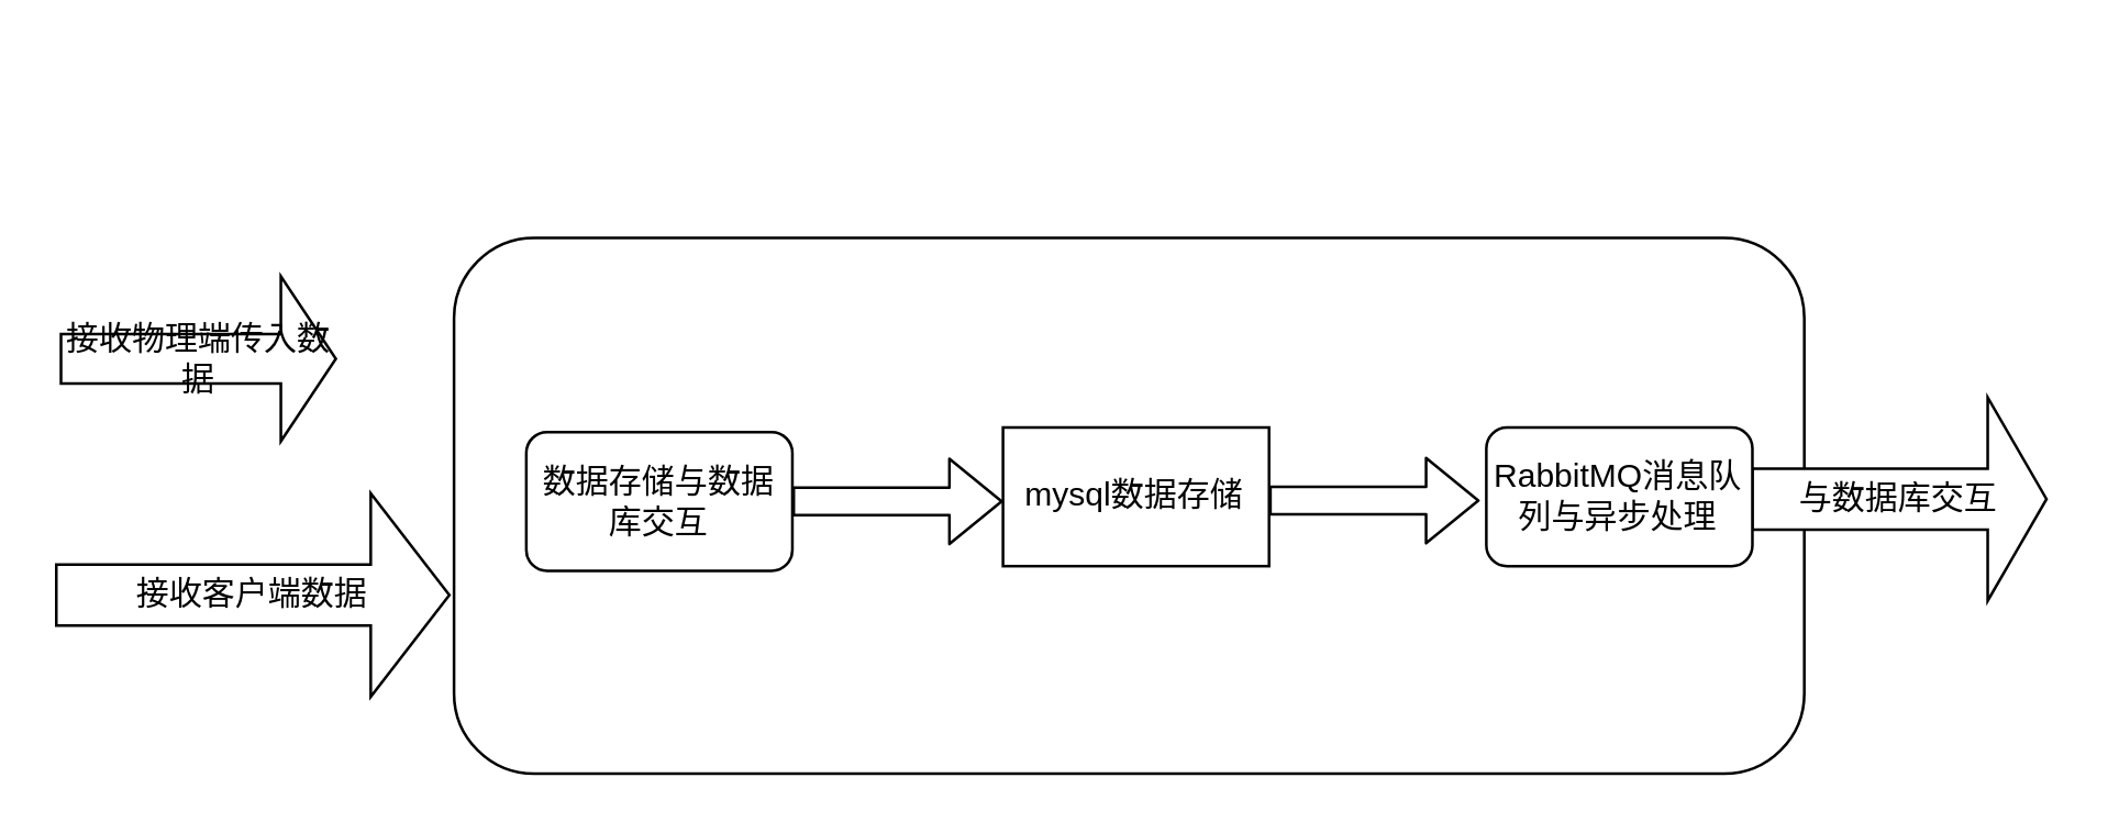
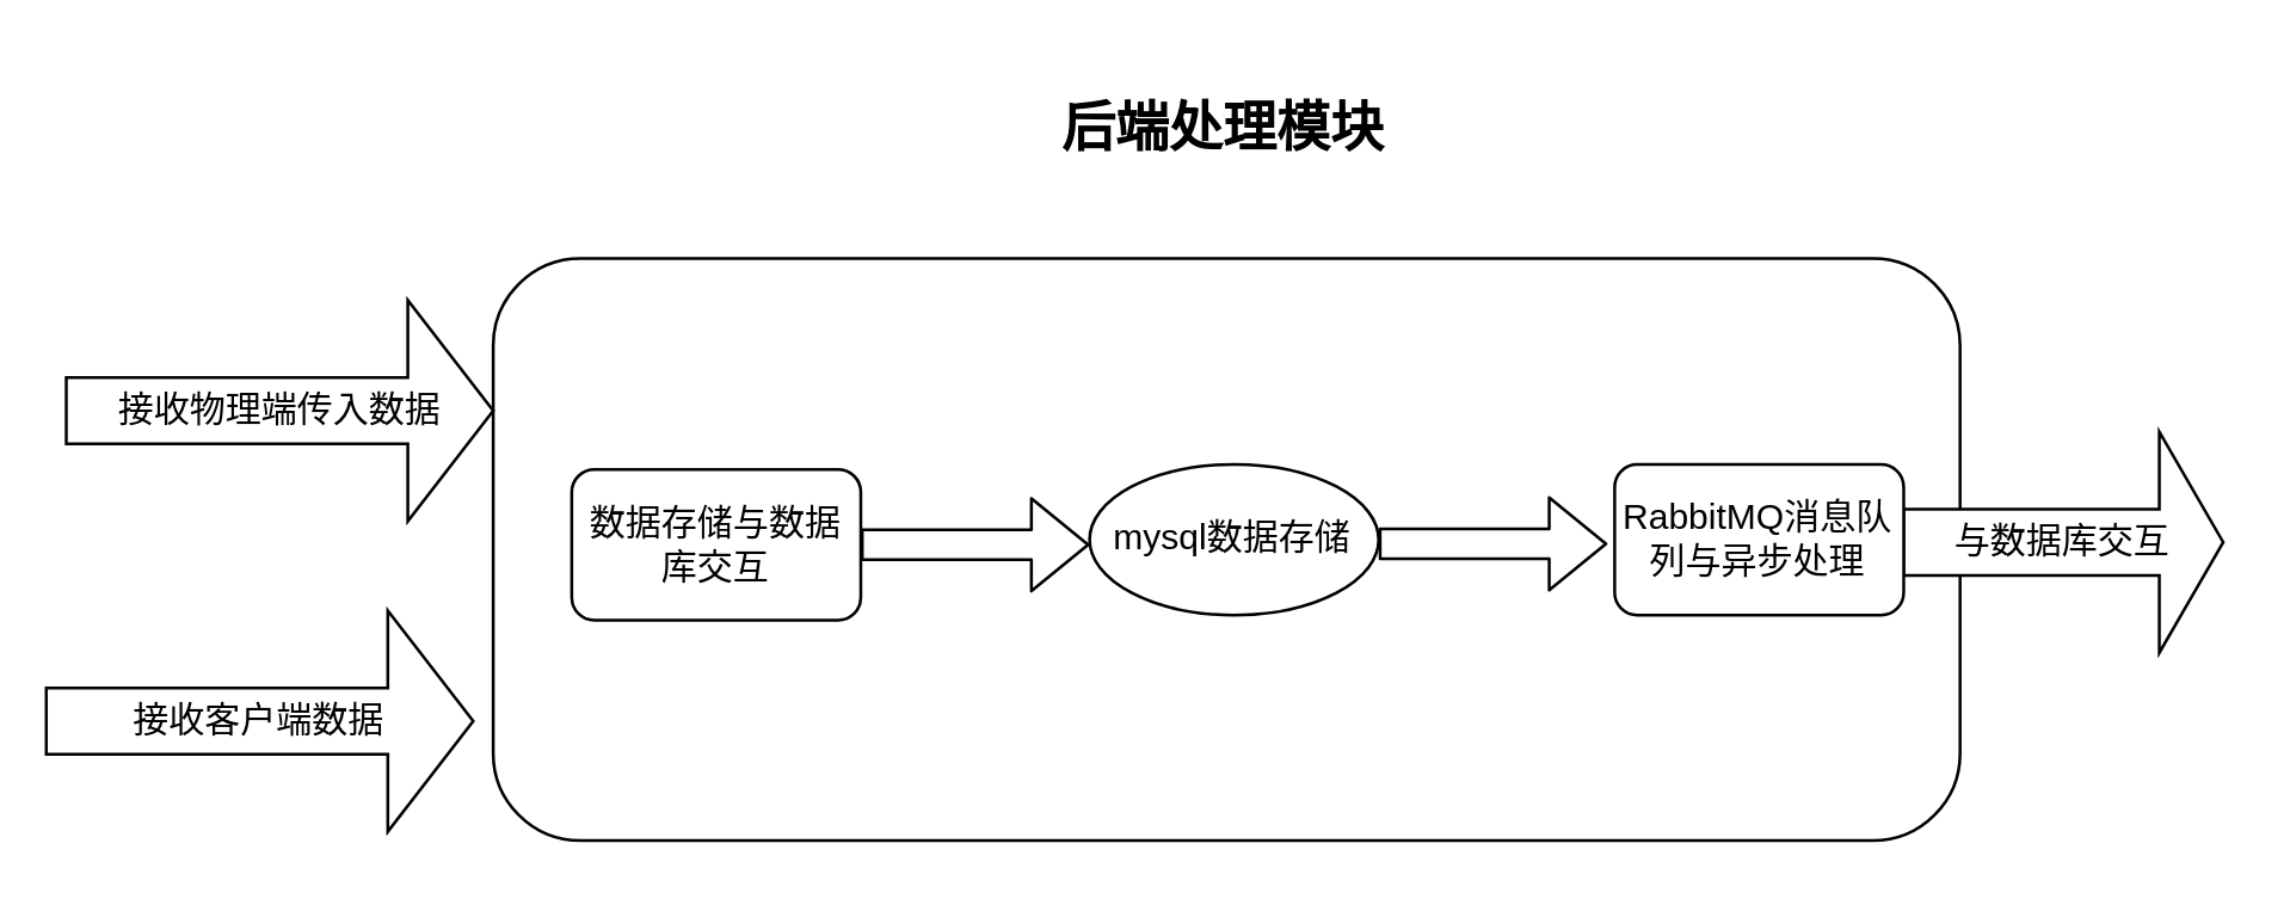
+ <mxCell id="4" value="&lt;font style=&quot;font-size: 18px;&quot;&gt;&lt;b&gt;后端处理模块&lt;/b&gt;&lt;/font&gt;" style="text;strokeColor=none;align=center;fillColor=none;html=1;verticalAlign=middle;whiteSpace=wrap;rounded=0;" parent="1" vertex="1"><mxGeometry x="353.332" y="20.455" width="112.621" height="45.409" as="geometry" /></mxCell>
- <mxCell id="3" value="接收物理端传入数据" style="shape=singleArrow;whiteSpace=wrap;html=1;" parent="1" vertex="1"><mxGeometry x="21.7" y="100" width="100" height="60" as="geometry" /></mxCell>
+ <mxCell id="3" value="接收物理端传入数据" style="shape=singleArrow;whiteSpace=wrap;html=1;" parent="1" vertex="1"><mxGeometry x="21.7" y="100" width="143" height="74" as="geometry" /></mxCell>
- <mxCell id="10" value="mysql数据存储" style="rounded=0;whiteSpace=wrap;html=1;" vertex="1" parent="7"><mxGeometry x="173.446" width="96.807" height="50.458" as="geometry" /></mxCell>
+ <mxCell id="10" value="mysql数据存储" style="ellipse;whiteSpace=wrap;html=1;" vertex="1" parent="7"><mxGeometry x="173.446" width="96.807" height="50.458" as="geometry" /></mxCell>
- <mxCell id="6" value="接收客户端数据" style="shape=singleArrow;whiteSpace=wrap;html=1;" vertex="1" parent="1"><mxGeometry x="20" y="179" width="143" height="74" as="geometry" /></mxCell>
+ <mxCell id="6" value="接收客户端数据" style="shape=singleArrow;whiteSpace=wrap;html=1;" vertex="1" parent="1"><mxGeometry x="15" y="204" width="143" height="74" as="geometry" /></mxCell>
